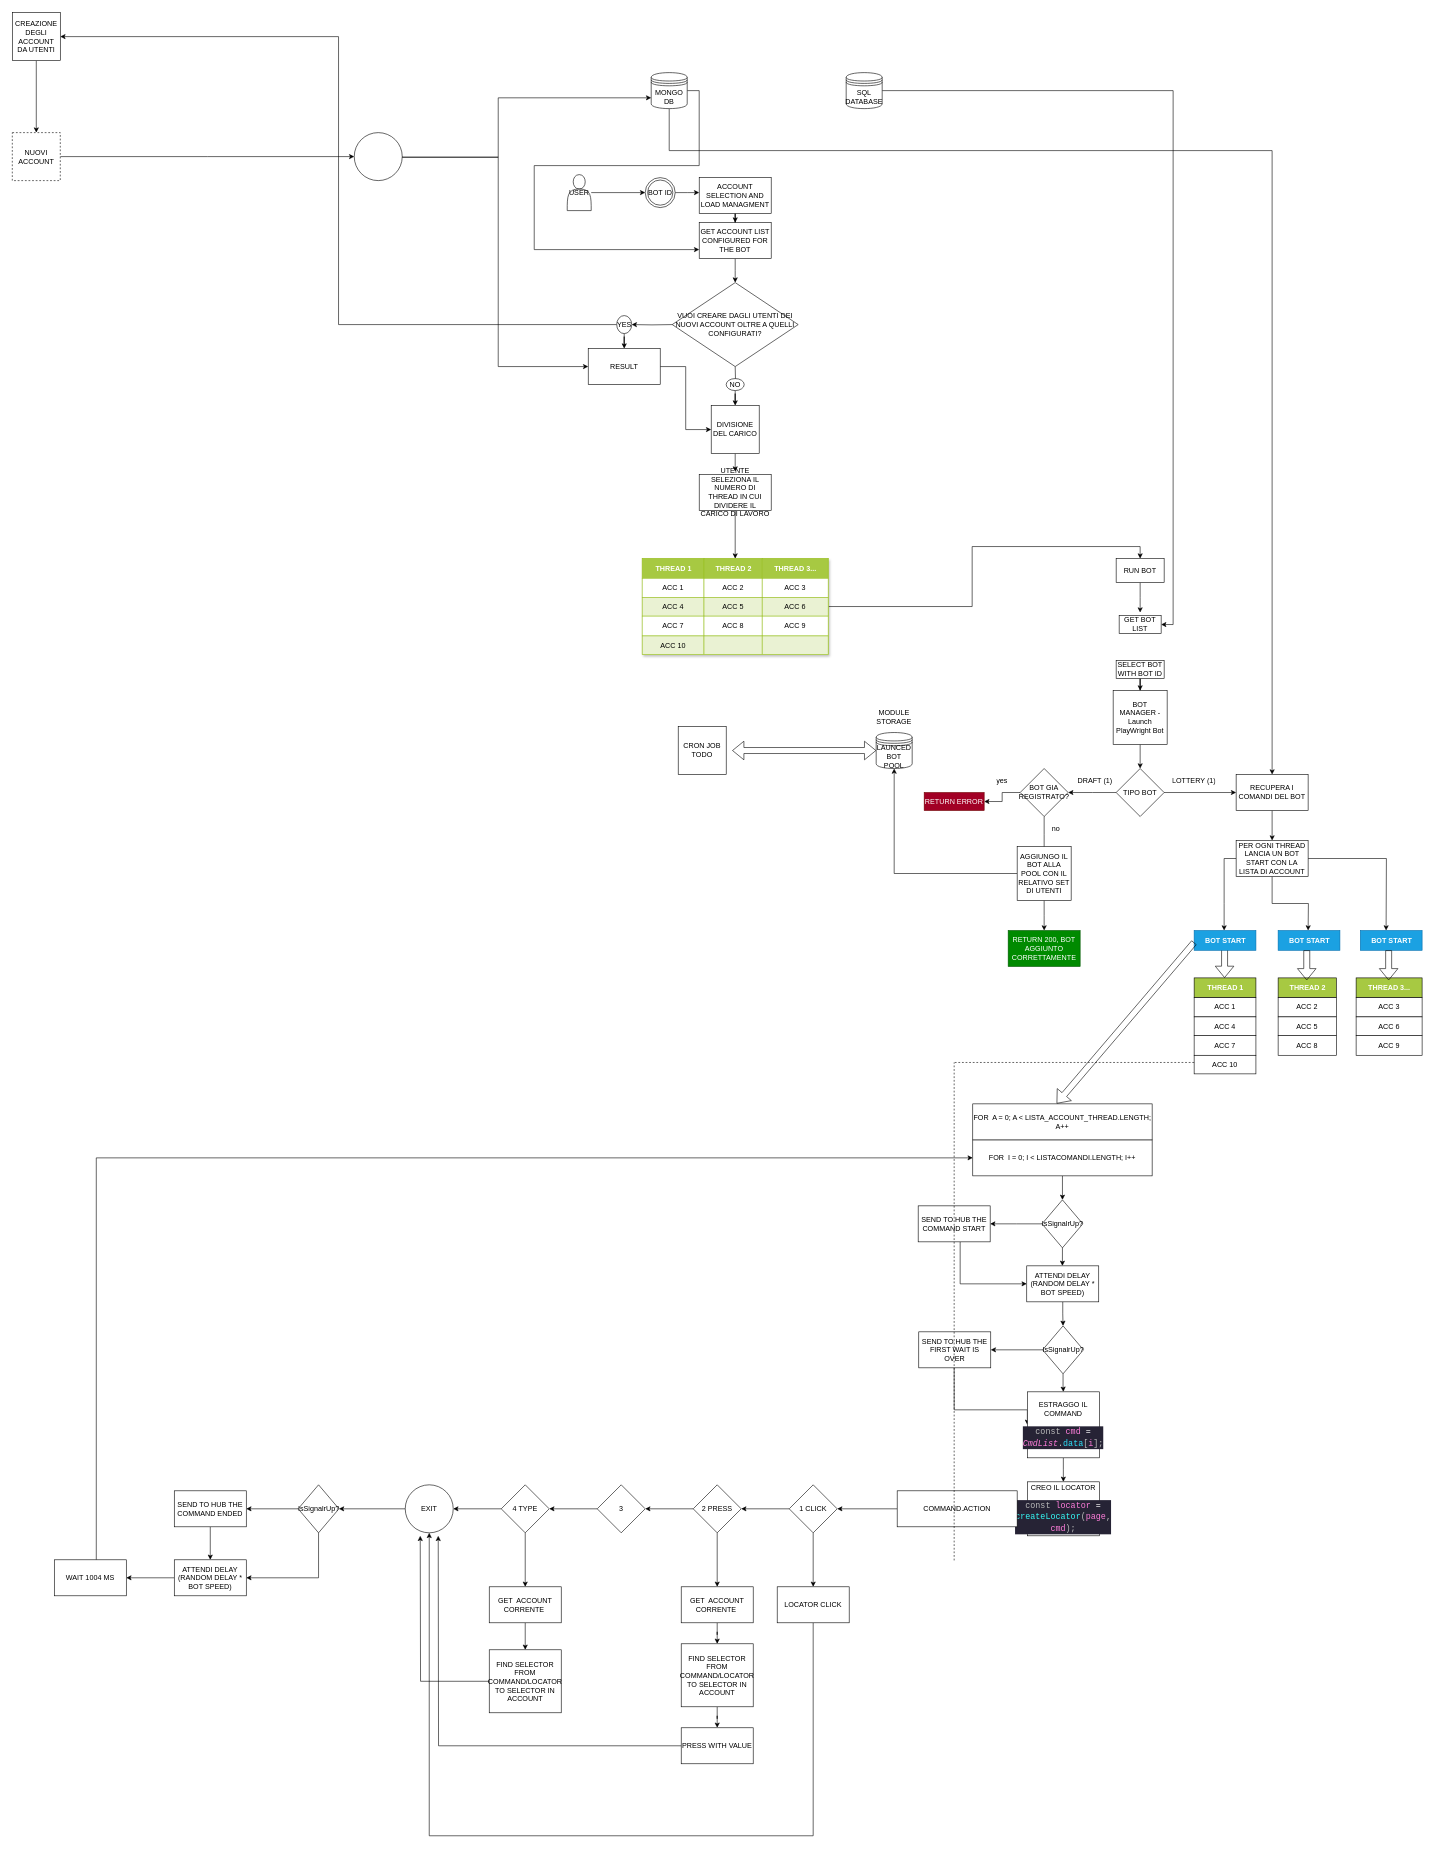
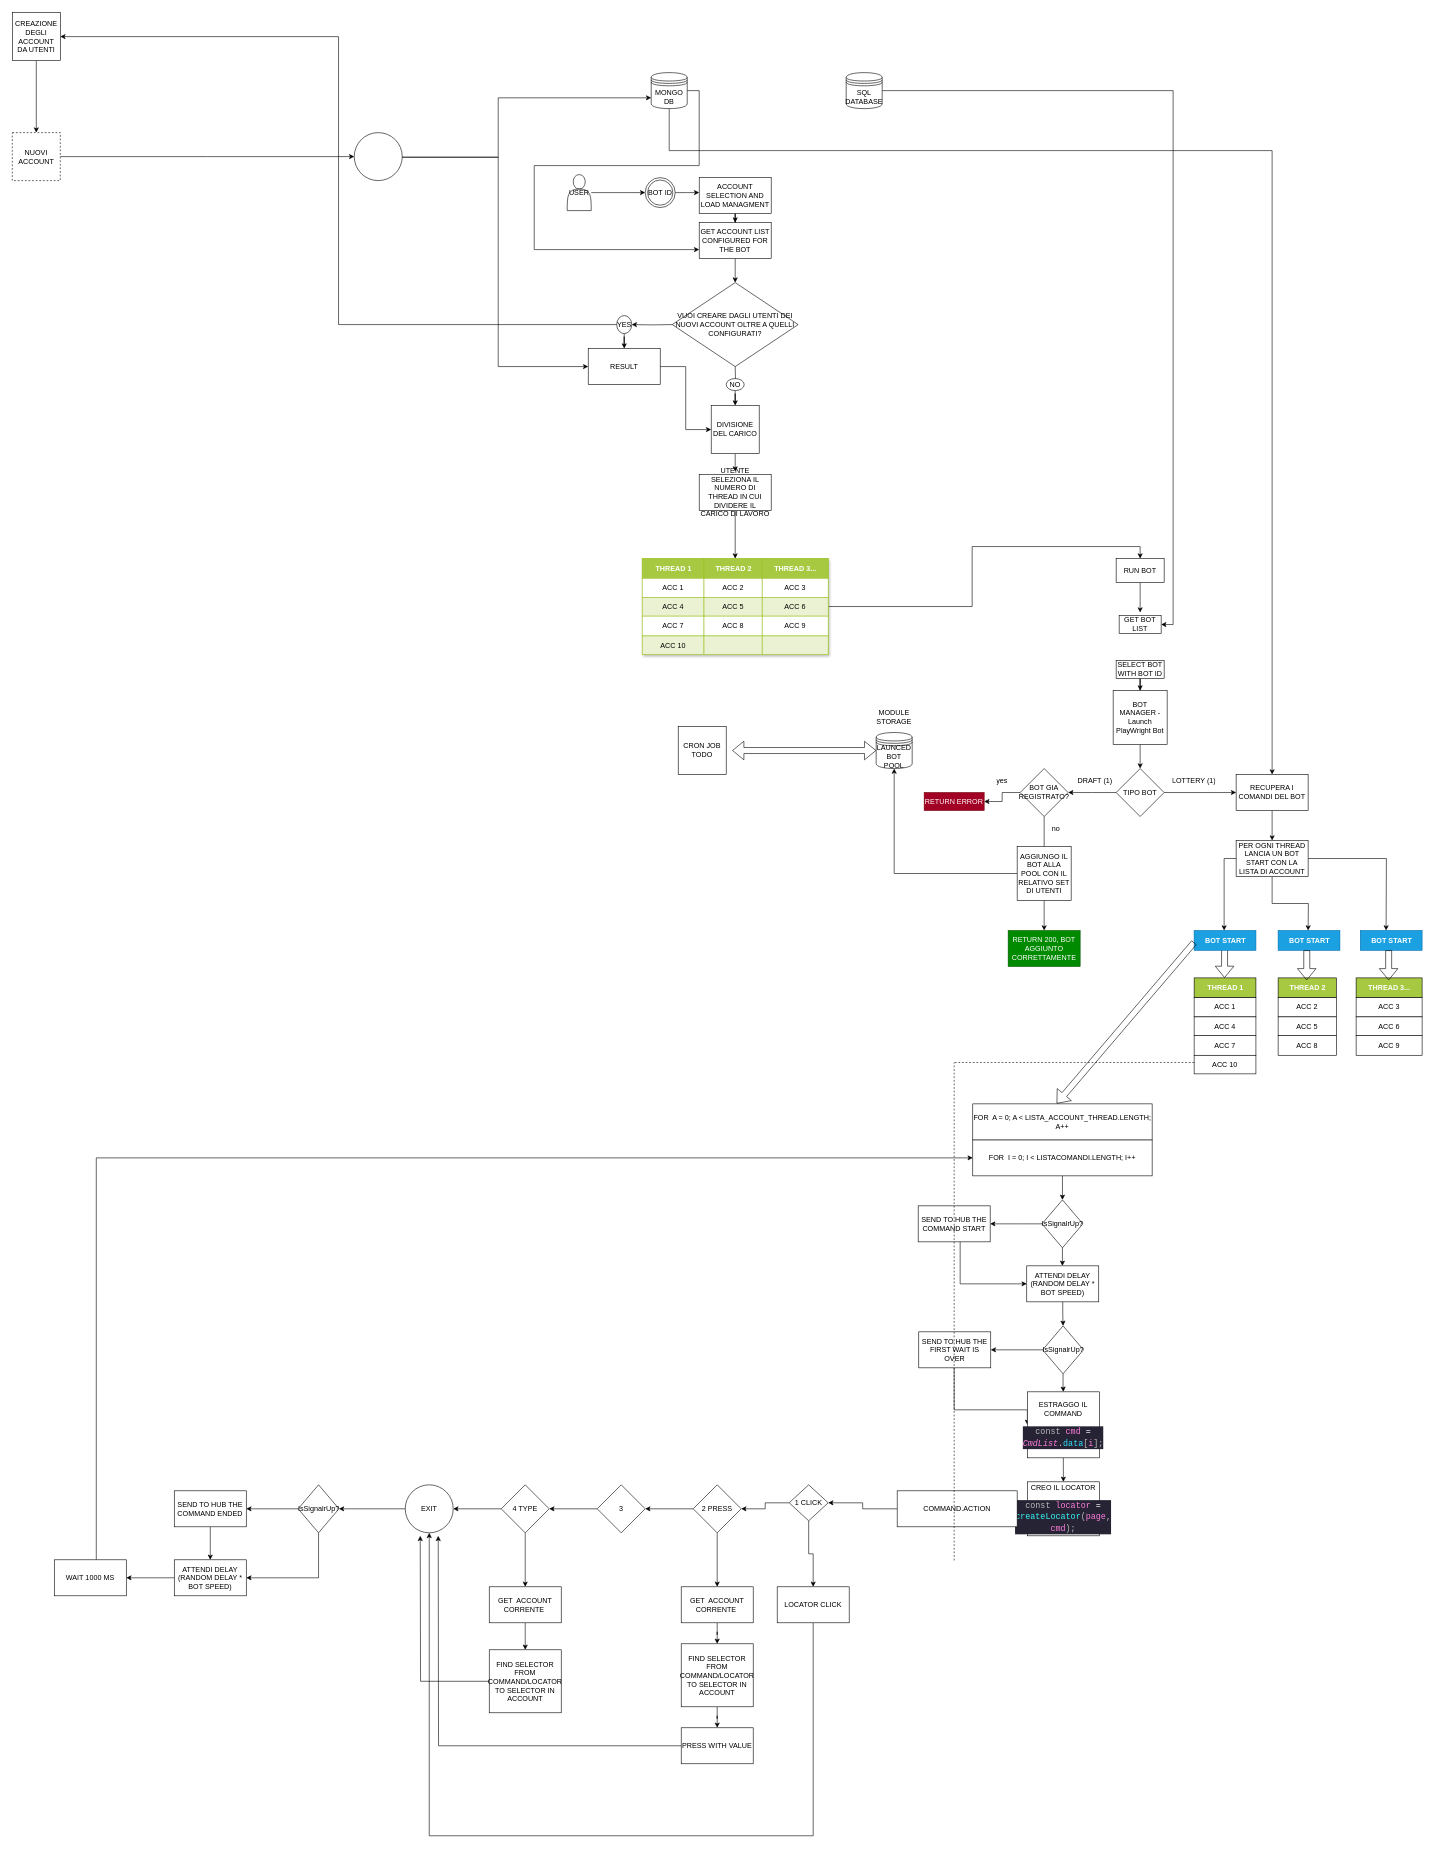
- <mxCell id="138" value="1 CLICK" style="rhombus;whiteSpace=wrap;html=1;rounded=0;" vertex="1" parent="1"><mxGeometry x="1315" y="2474" width="80" height="80" as="geometry" /></mxCell>
+ <mxCell id="138" value="1 CLICK" style="rhombus;whiteSpace=wrap;html=1;rounded=0;" vertex="1" parent="1"><mxGeometry x="1315" y="2474" width="65" height="60" as="geometry" /></mxCell>
- <mxCell id="150" value="WAIT 1004 MS" style="whiteSpace=wrap;html=1;rounded=0;" vertex="1" parent="1"><mxGeometry x="90" y="2599" width="120" height="60" as="geometry" /></mxCell>
+ <mxCell id="150" value="WAIT 1000 MS" style="whiteSpace=wrap;html=1;rounded=0;" vertex="1" parent="1"><mxGeometry x="90" y="2599" width="120" height="60" as="geometry" /></mxCell>
